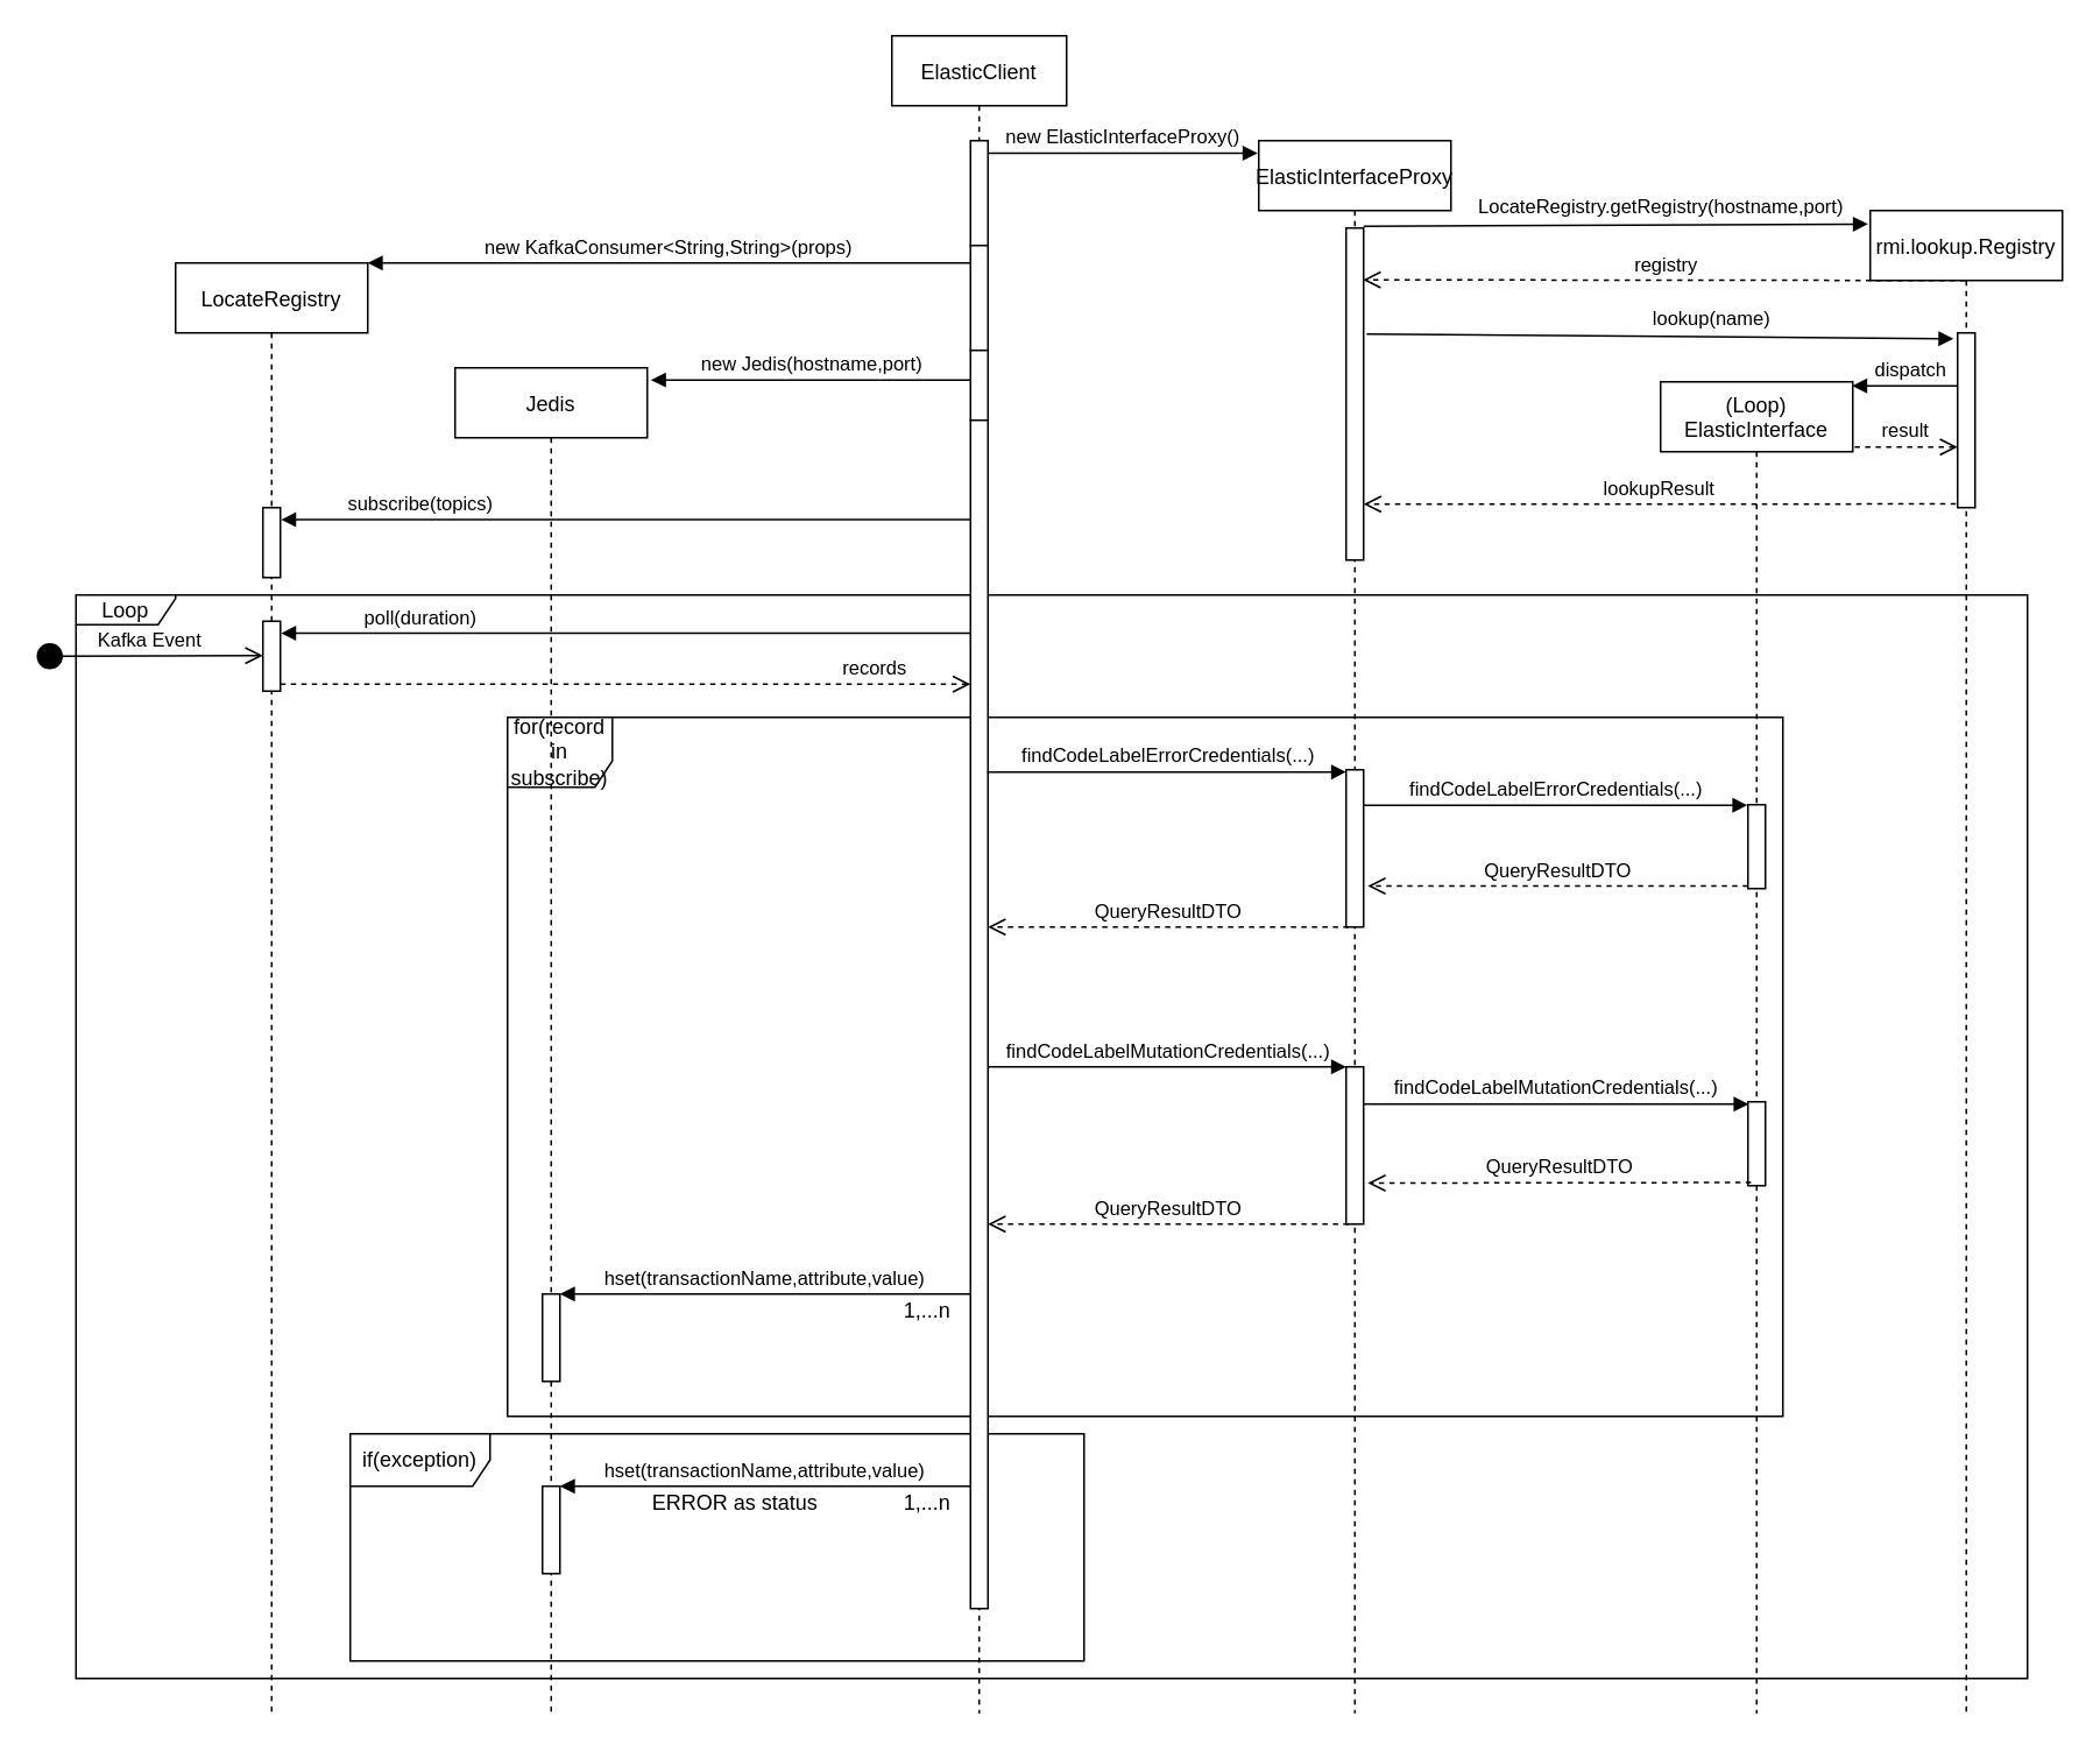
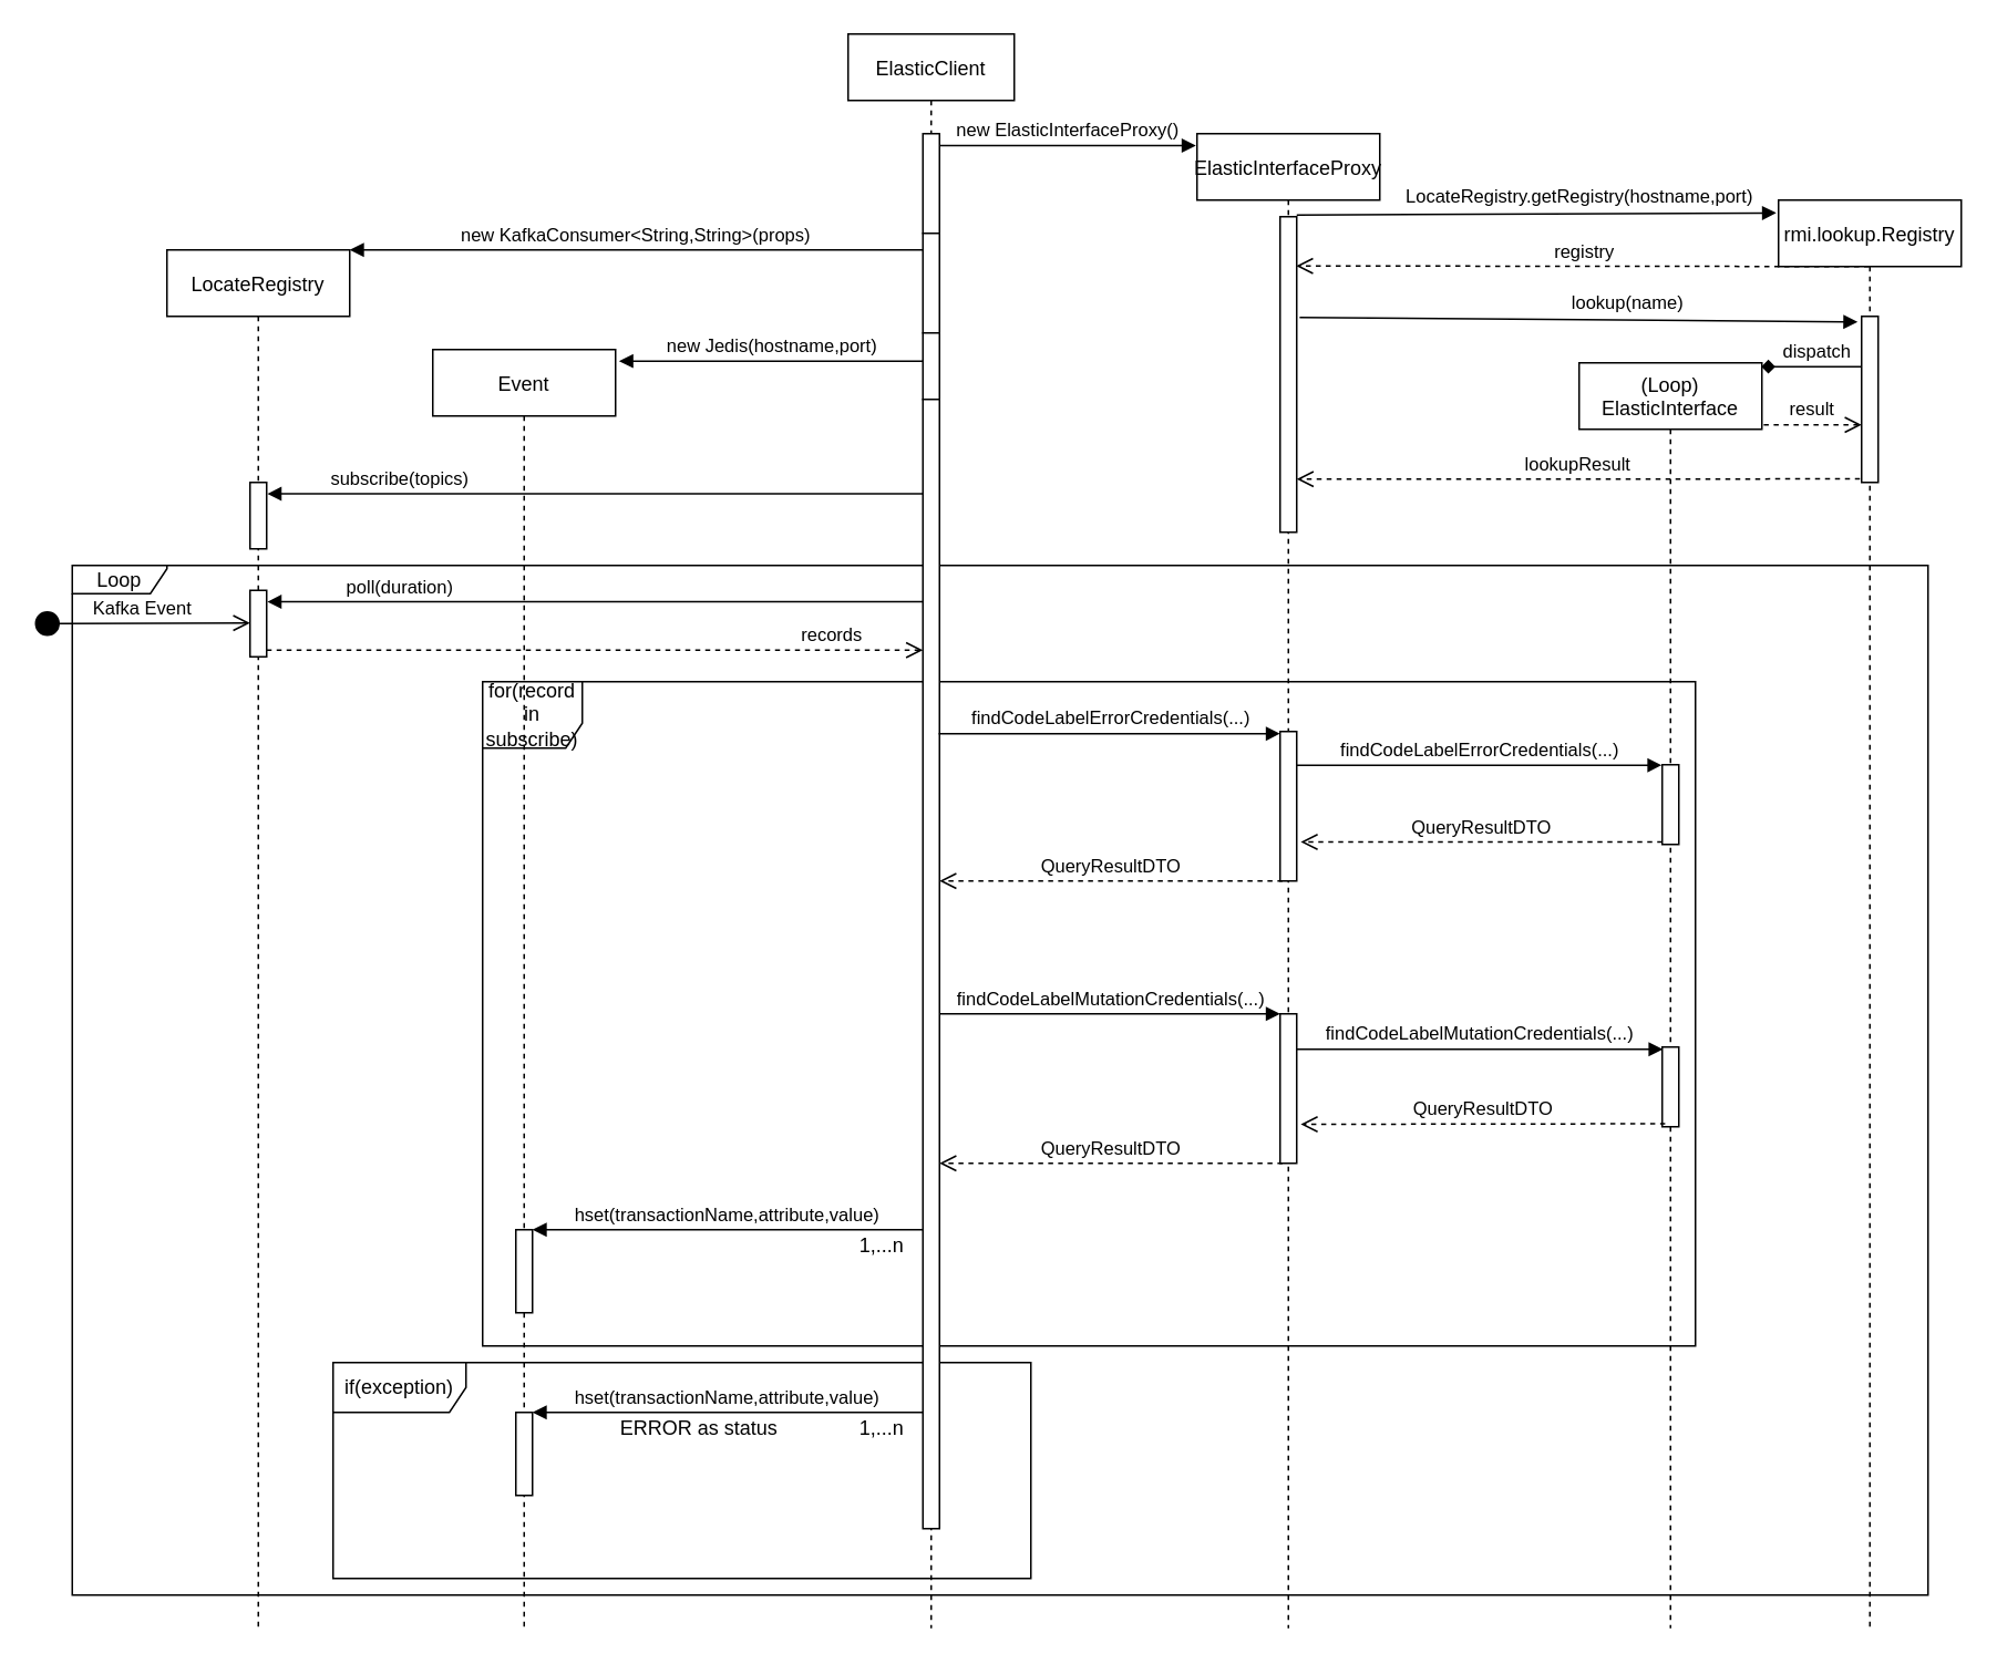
- <mxCell id="30" value="dispatch" style="html=1;verticalAlign=bottom;endArrow=block;rounded=0;entryX=0.997;entryY=0.003;entryDx=0;entryDy=0;entryPerimeter=0;" parent="1" source="31" target="27" edge="1"><mxGeometry width="80" relative="1" as="geometry"><mxPoint x="779" y="219" as="sourcePoint" /><mxPoint x="900" y="298" as="targetPoint" /></mxGeometry></mxCell>
+ <mxCell id="30" value="dispatch" style="html=1;verticalAlign=bottom;endArrow=diamond;rounded=0;entryX=0.997;entryY=0.003;entryDx=0;entryDy=0;entryPerimeter=0;" parent="1" source="31" target="27" edge="1"><mxGeometry width="80" relative="1" as="geometry"><mxPoint x="779" y="219" as="sourcePoint" /><mxPoint x="900" y="298" as="targetPoint" /></mxGeometry></mxCell>
- <mxCell id="19" value="Jedis" style="shape=umlLifeline;perimeter=lifelinePerimeter;container=1;collapsible=0;recursiveResize=0;rounded=0;shadow=0;strokeWidth=1;" parent="1" vertex="1"><mxGeometry x="260" y="210" width="110" height="770" as="geometry" /></mxCell>
+ <mxCell id="19" value="Event" style="shape=umlLifeline;perimeter=lifelinePerimeter;container=1;collapsible=0;recursiveResize=0;rounded=0;shadow=0;strokeWidth=1;" parent="1" vertex="1"><mxGeometry x="260" y="210" width="110" height="770" as="geometry" /></mxCell>
